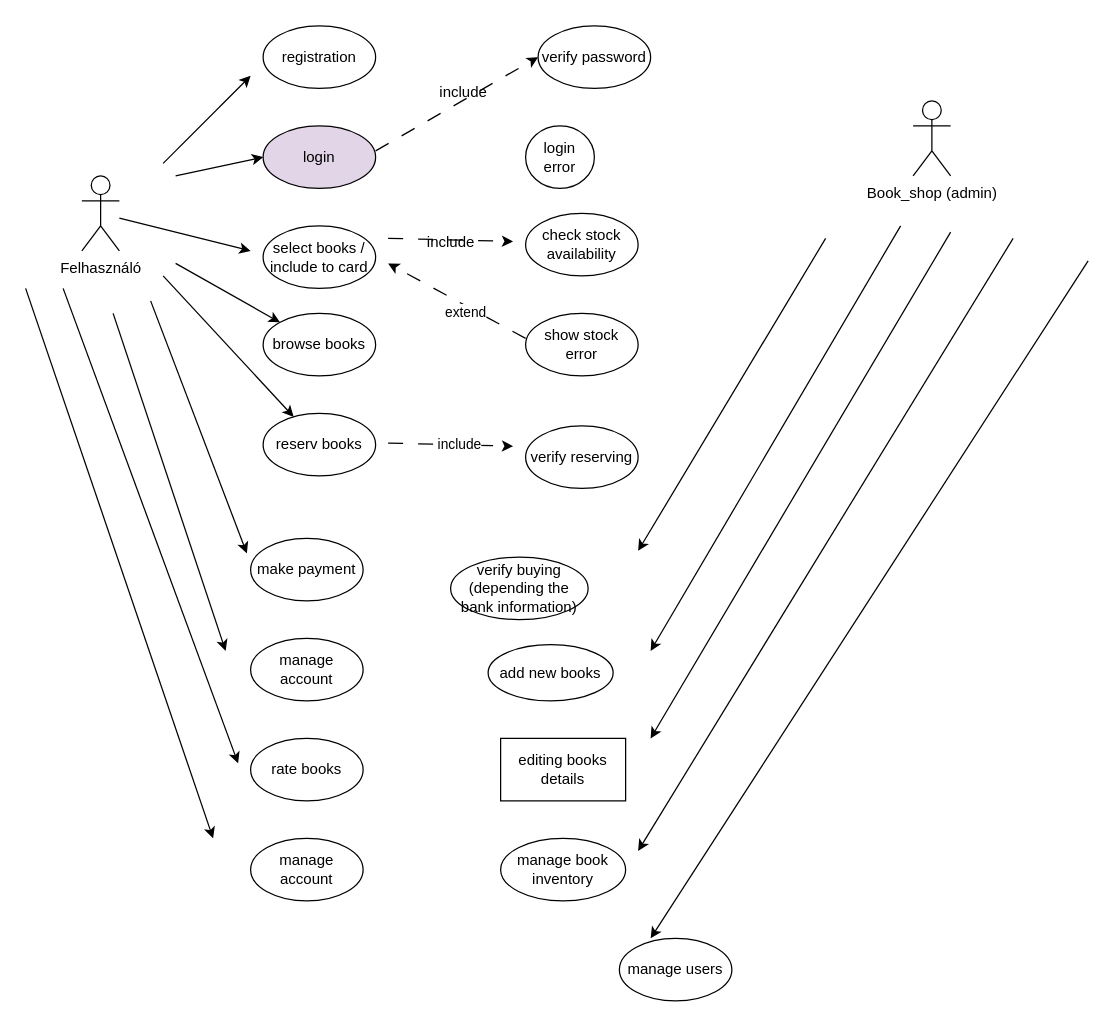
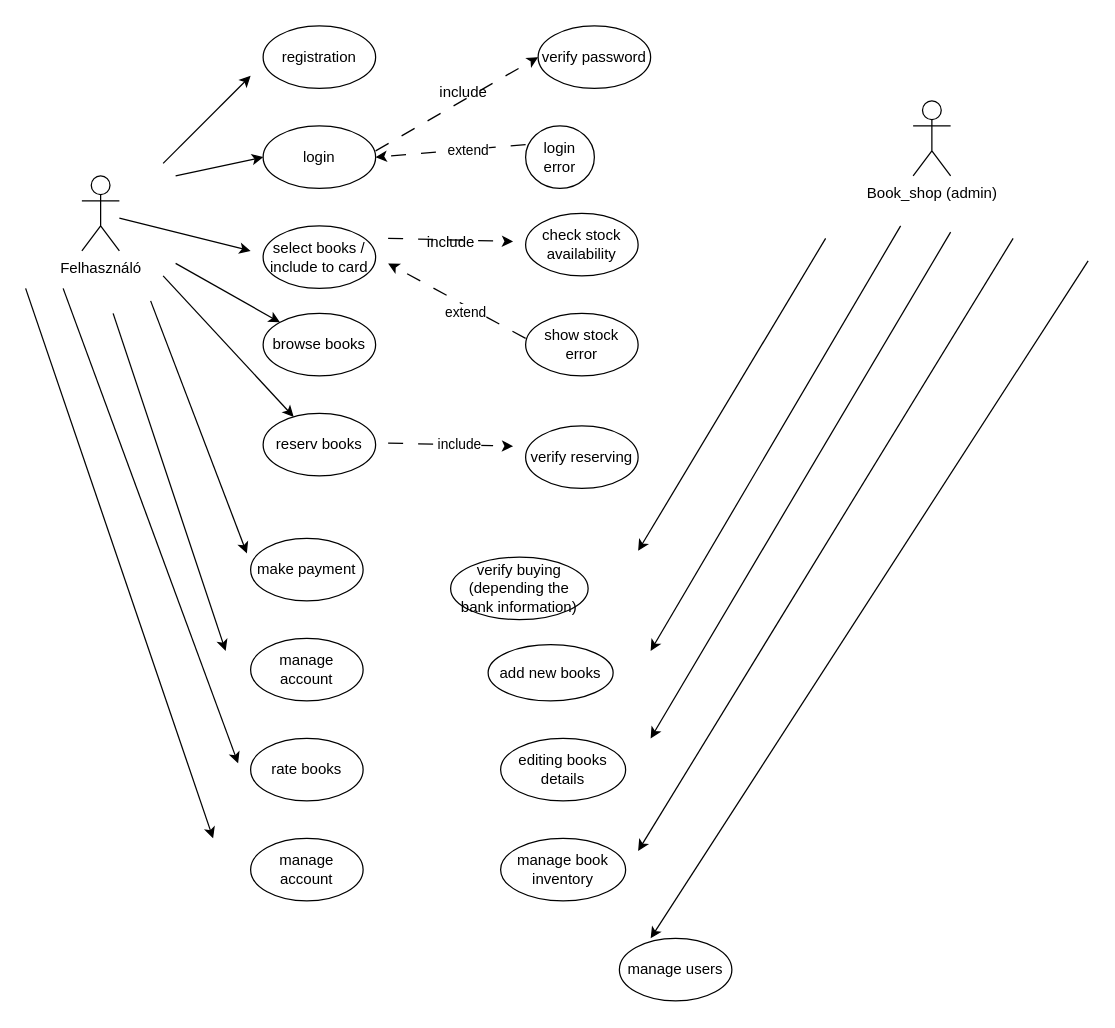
+ <mxCell id="16" value="" style="endArrow=classic;html=1;rounded=0;dashed=1;dashPattern=12 12;exitX=0;exitY=0.3;exitDx=0;exitDy=0;exitPerimeter=0;entryX=1;entryY=0.5;entryDx=0;entryDy=0;" edge="1" parent="1" source="15" target="4"><mxGeometry relative="1" as="geometry"><mxPoint x="340" y="170" as="sourcePoint" /><mxPoint x="320" y="140" as="targetPoint" /></mxGeometry></mxCell>
+ <mxCell id="17" value="extend" style="edgeLabel;html=1;align=center;verticalAlign=middle;resizable=0;points=[];" vertex="1" connectable="0" parent="16"><mxGeometry x="-0.215" y="1" relative="1" as="geometry"><mxPoint as="offset" /></mxGeometry></mxCell>
- <mxCell id="4" value="login" style="ellipse;whiteSpace=wrap;html=1;fillColor=#e1d5e7;" vertex="1" parent="1"><mxGeometry x="210" y="100" width="90" height="50" as="geometry" /></mxCell>
+ <mxCell id="4" value="login" style="ellipse;whiteSpace=wrap;html=1;" vertex="1" parent="1"><mxGeometry x="210" y="100" width="90" height="50" as="geometry" /></mxCell>
- <mxCell id="34" value="editing books details" style="whiteSpace=wrap;html=1;rounded=0;" vertex="1" parent="1"><mxGeometry x="400" y="590" width="100" height="50" as="geometry" /></mxCell>
+ <mxCell id="34" value="editing books details" style="ellipse;whiteSpace=wrap;html=1;" vertex="1" parent="1"><mxGeometry x="400" y="590" width="100" height="50" as="geometry" /></mxCell>
